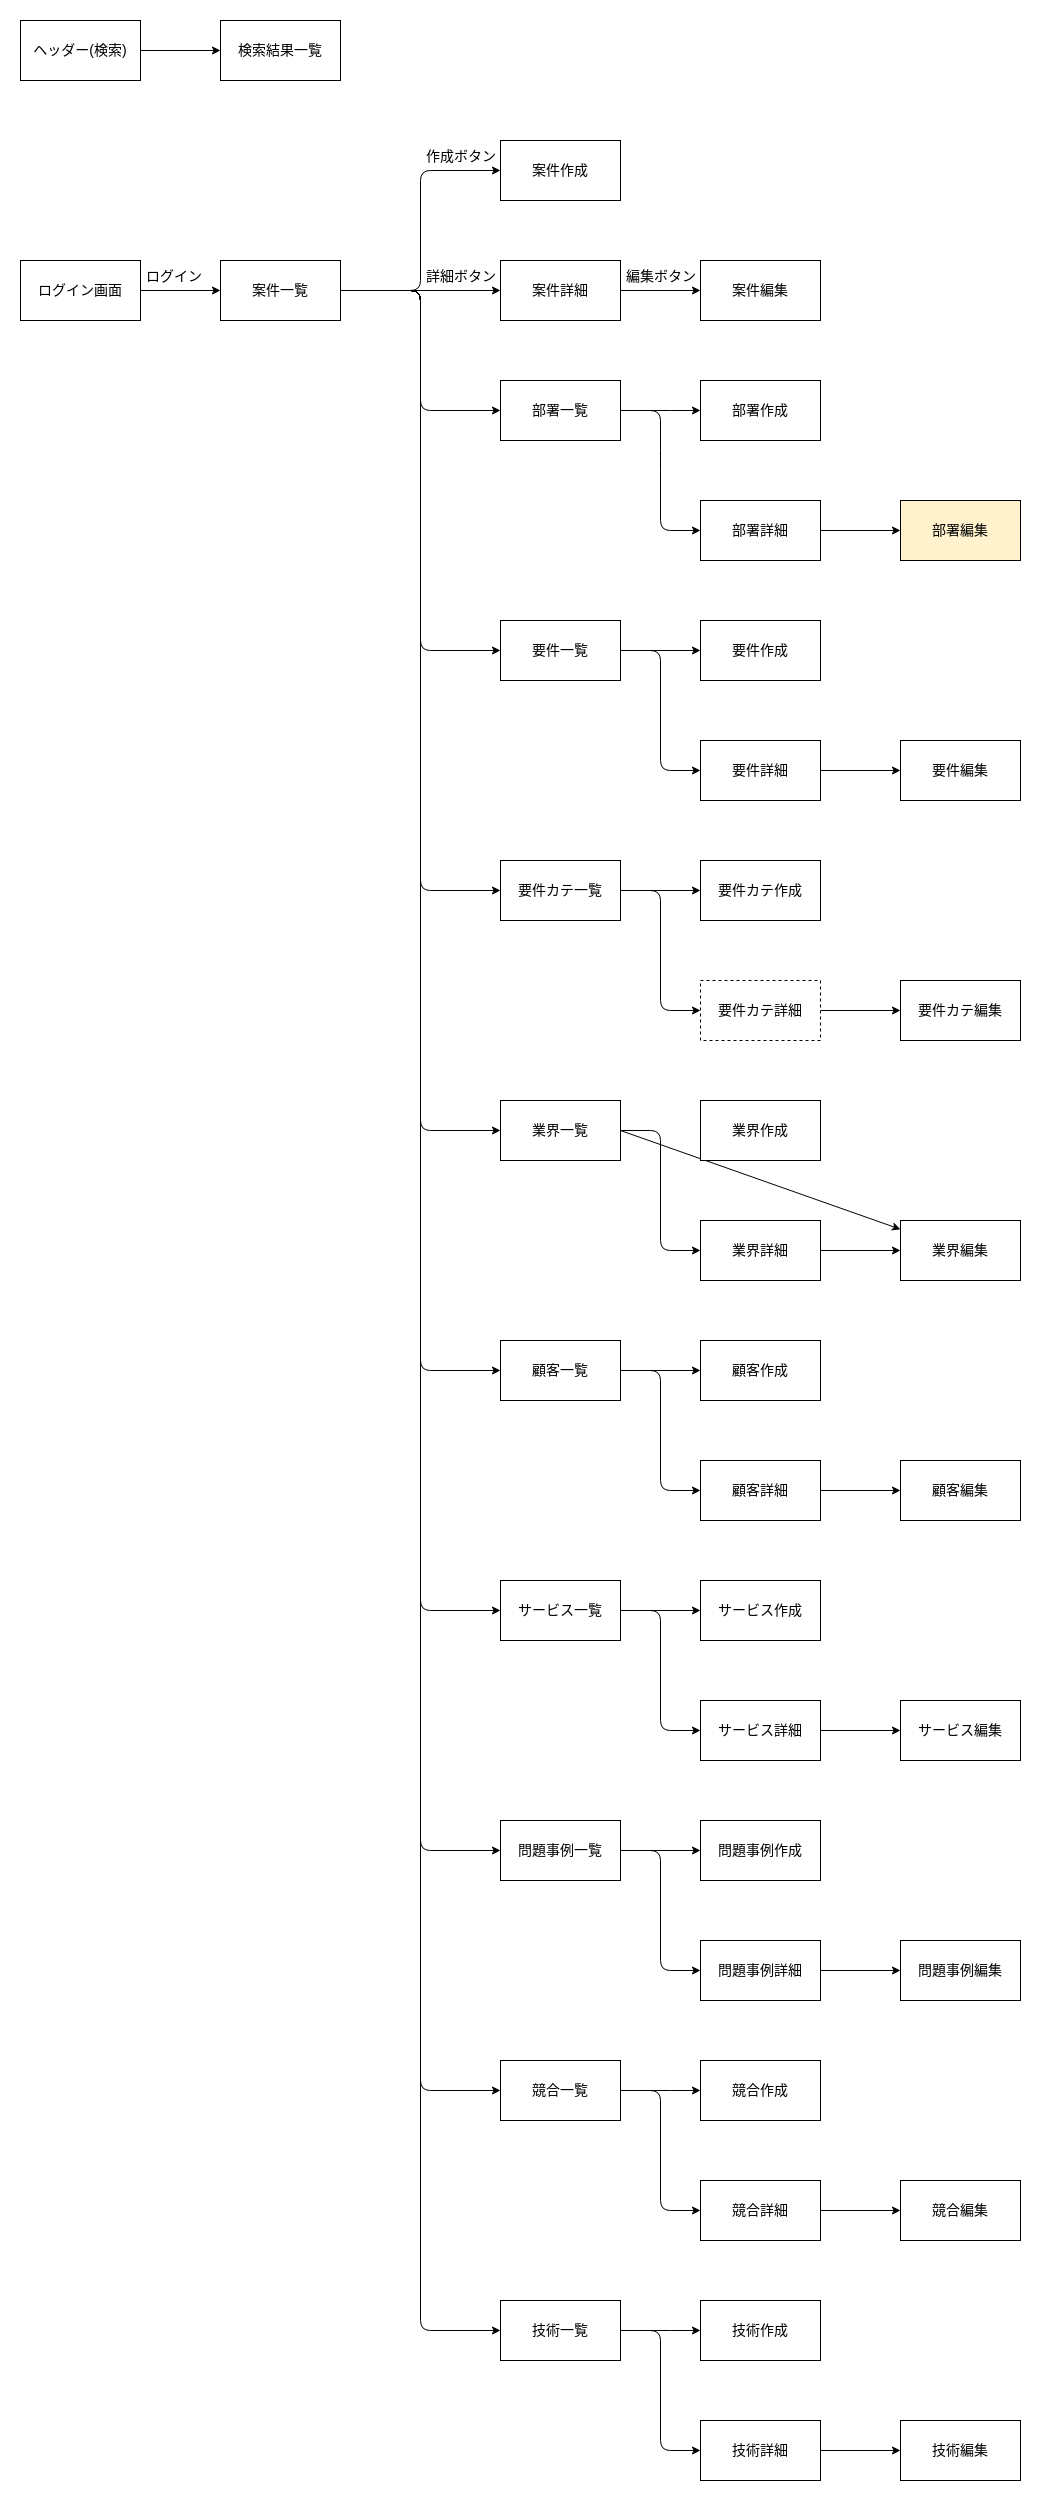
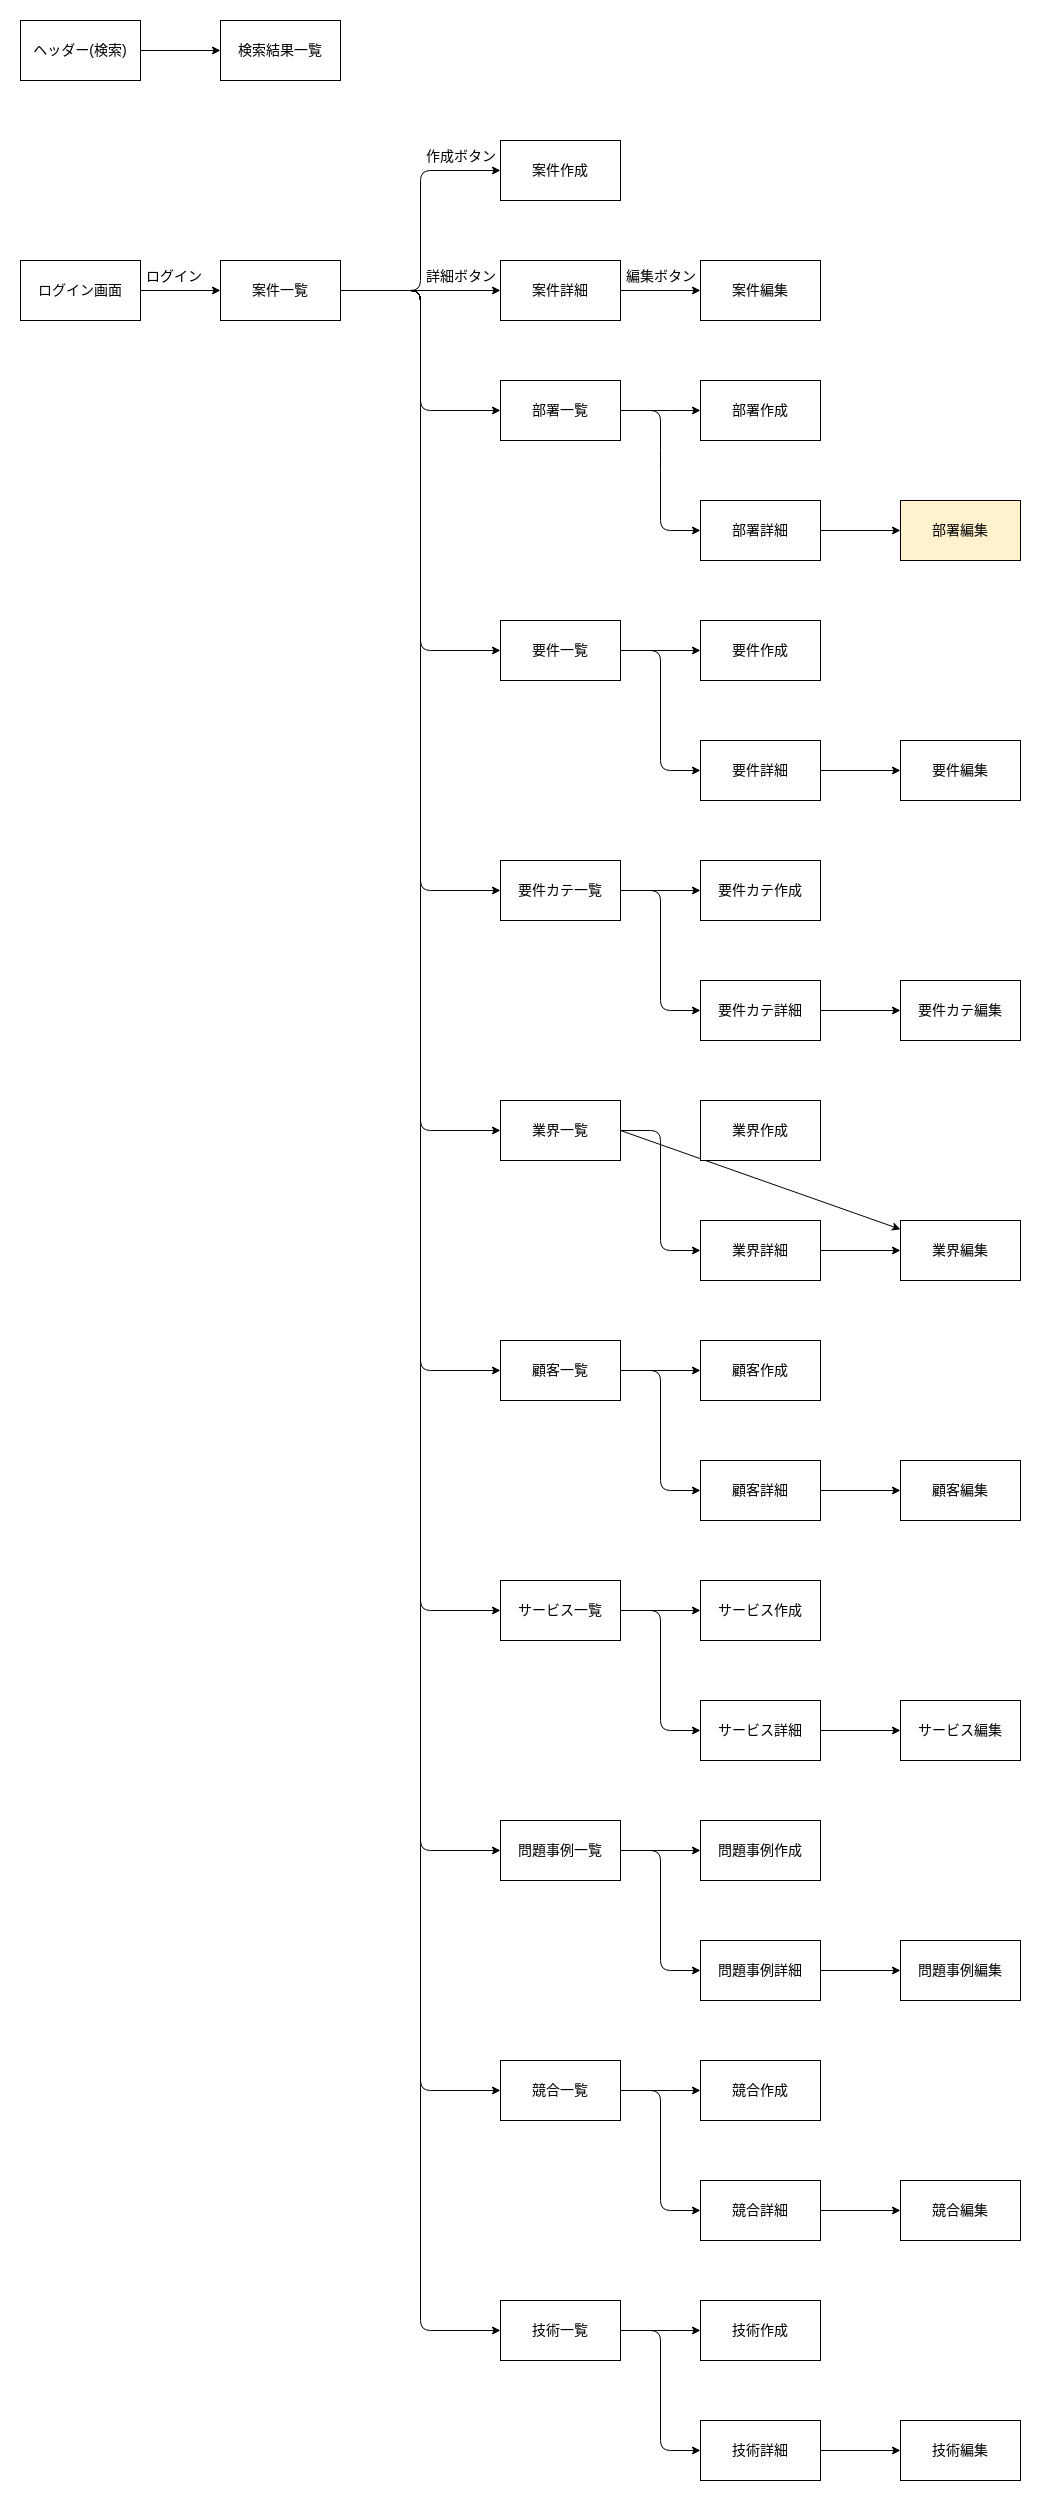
- <mxCell id="63" value="&lt;font style=&quot;font-size: 14px&quot;&gt;要件カテ詳細&lt;/font&gt;" style="rounded=0;whiteSpace=wrap;html=1;dashed=1;" parent="1" vertex="1"><mxGeometry x="700" y="980" width="120" height="60" as="geometry" /></mxCell>
+ <mxCell id="63" value="&lt;font style=&quot;font-size: 14px&quot;&gt;要件カテ詳細&lt;/font&gt;" style="rounded=0;whiteSpace=wrap;html=1;" parent="1" vertex="1"><mxGeometry x="700" y="980" width="120" height="60" as="geometry" /></mxCell>
